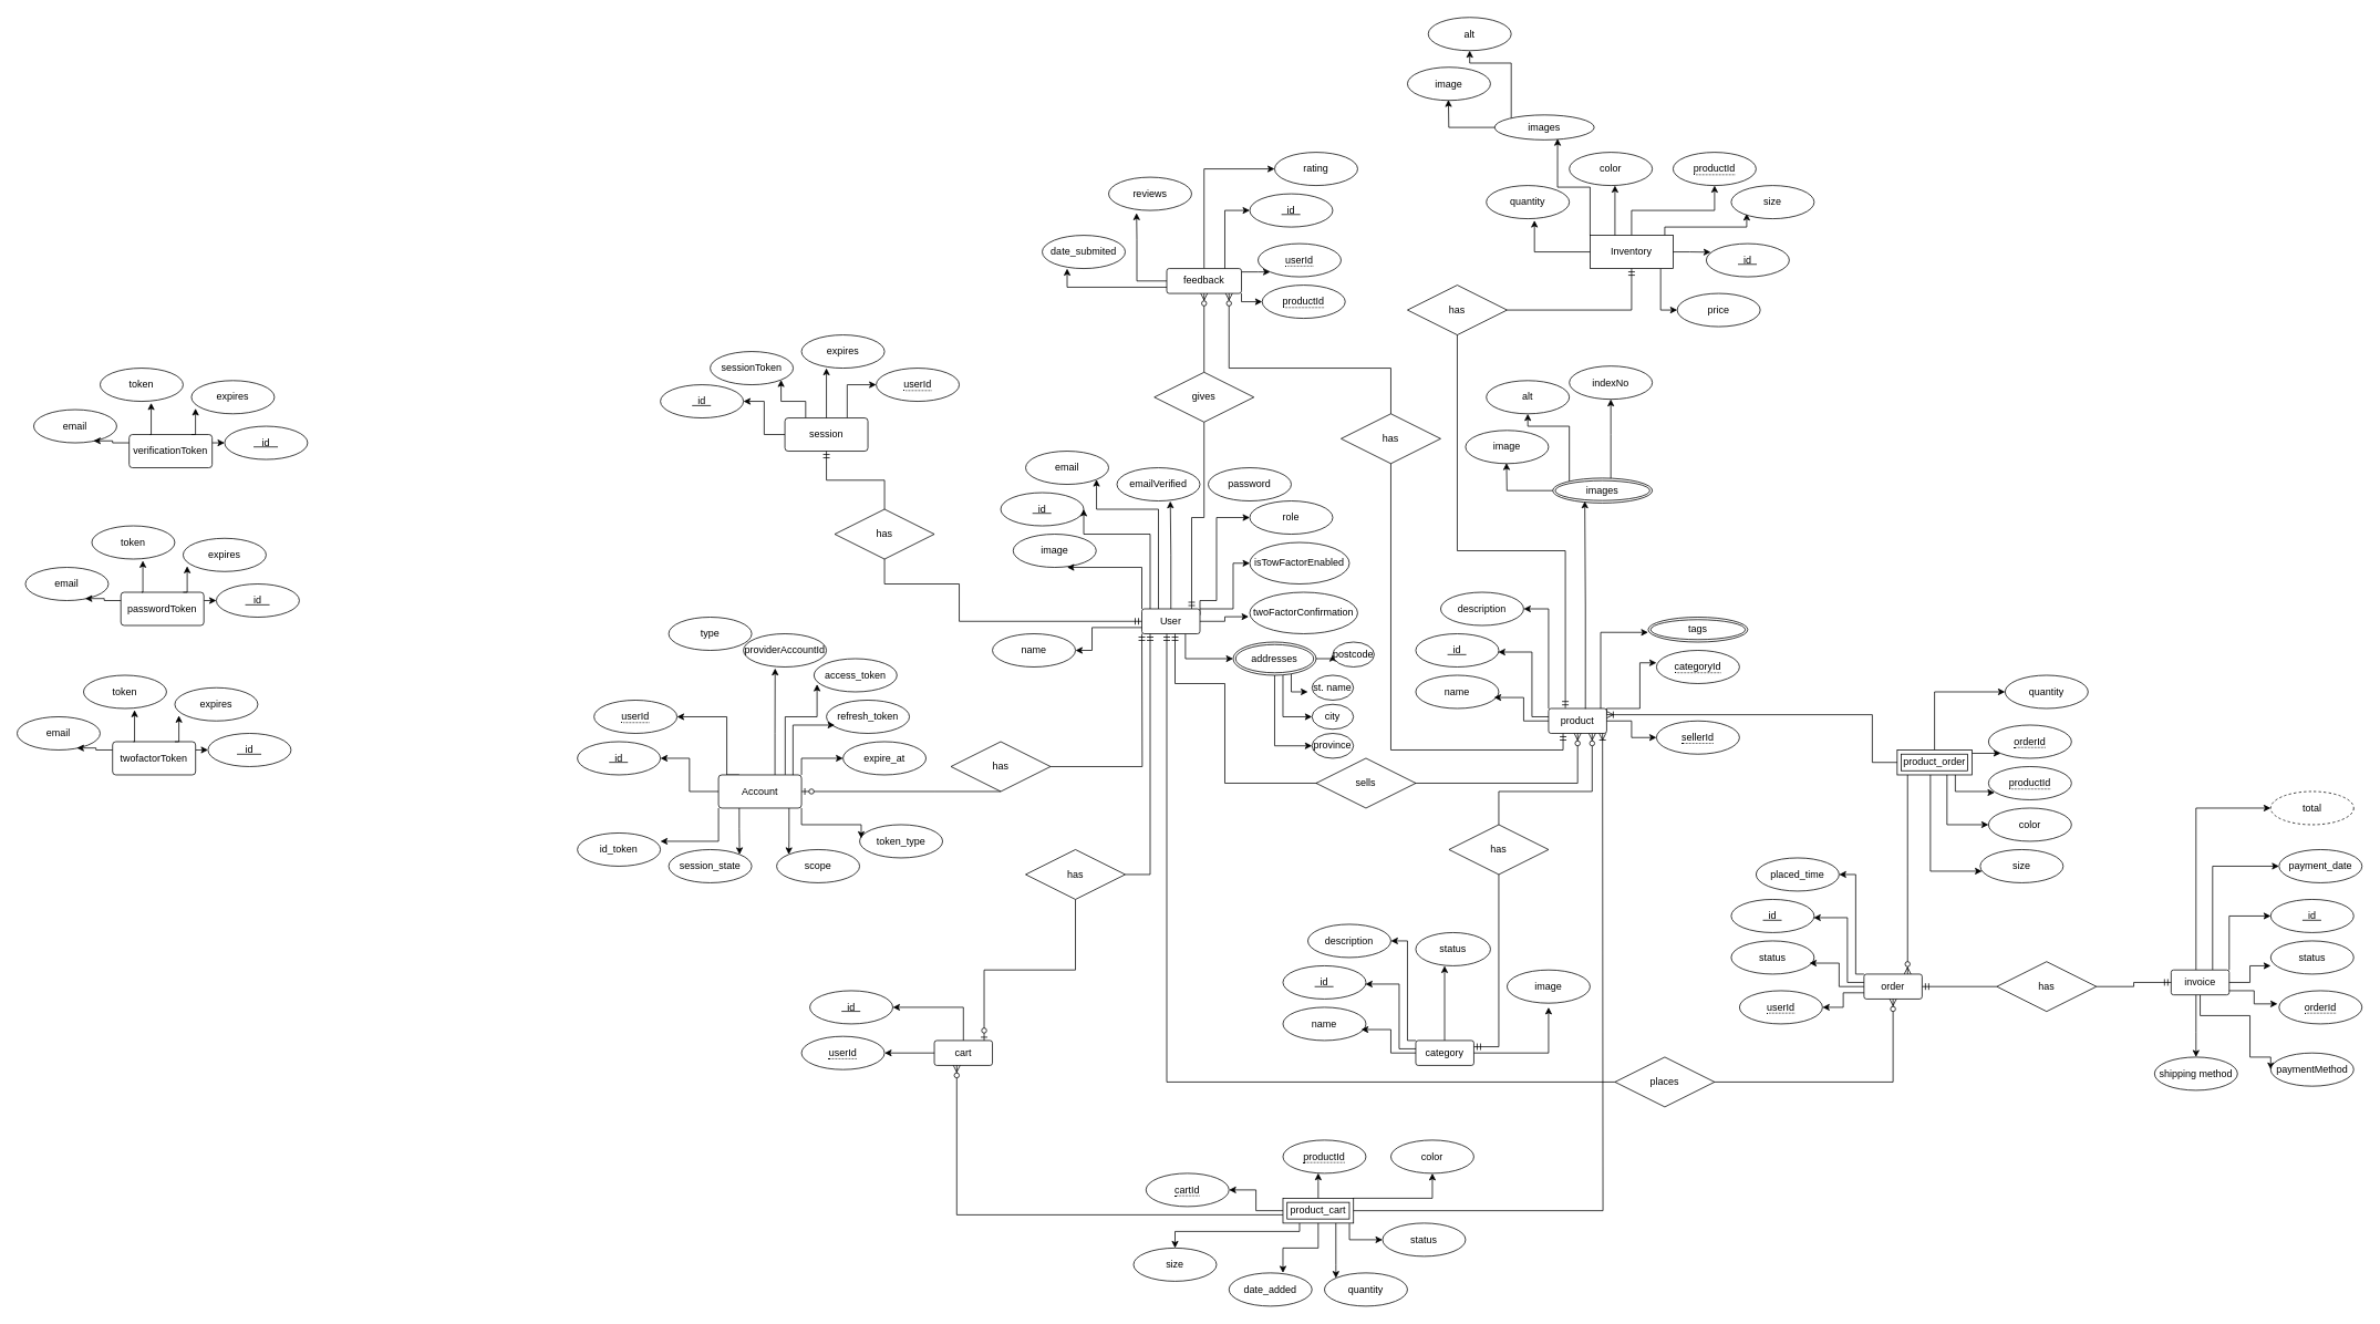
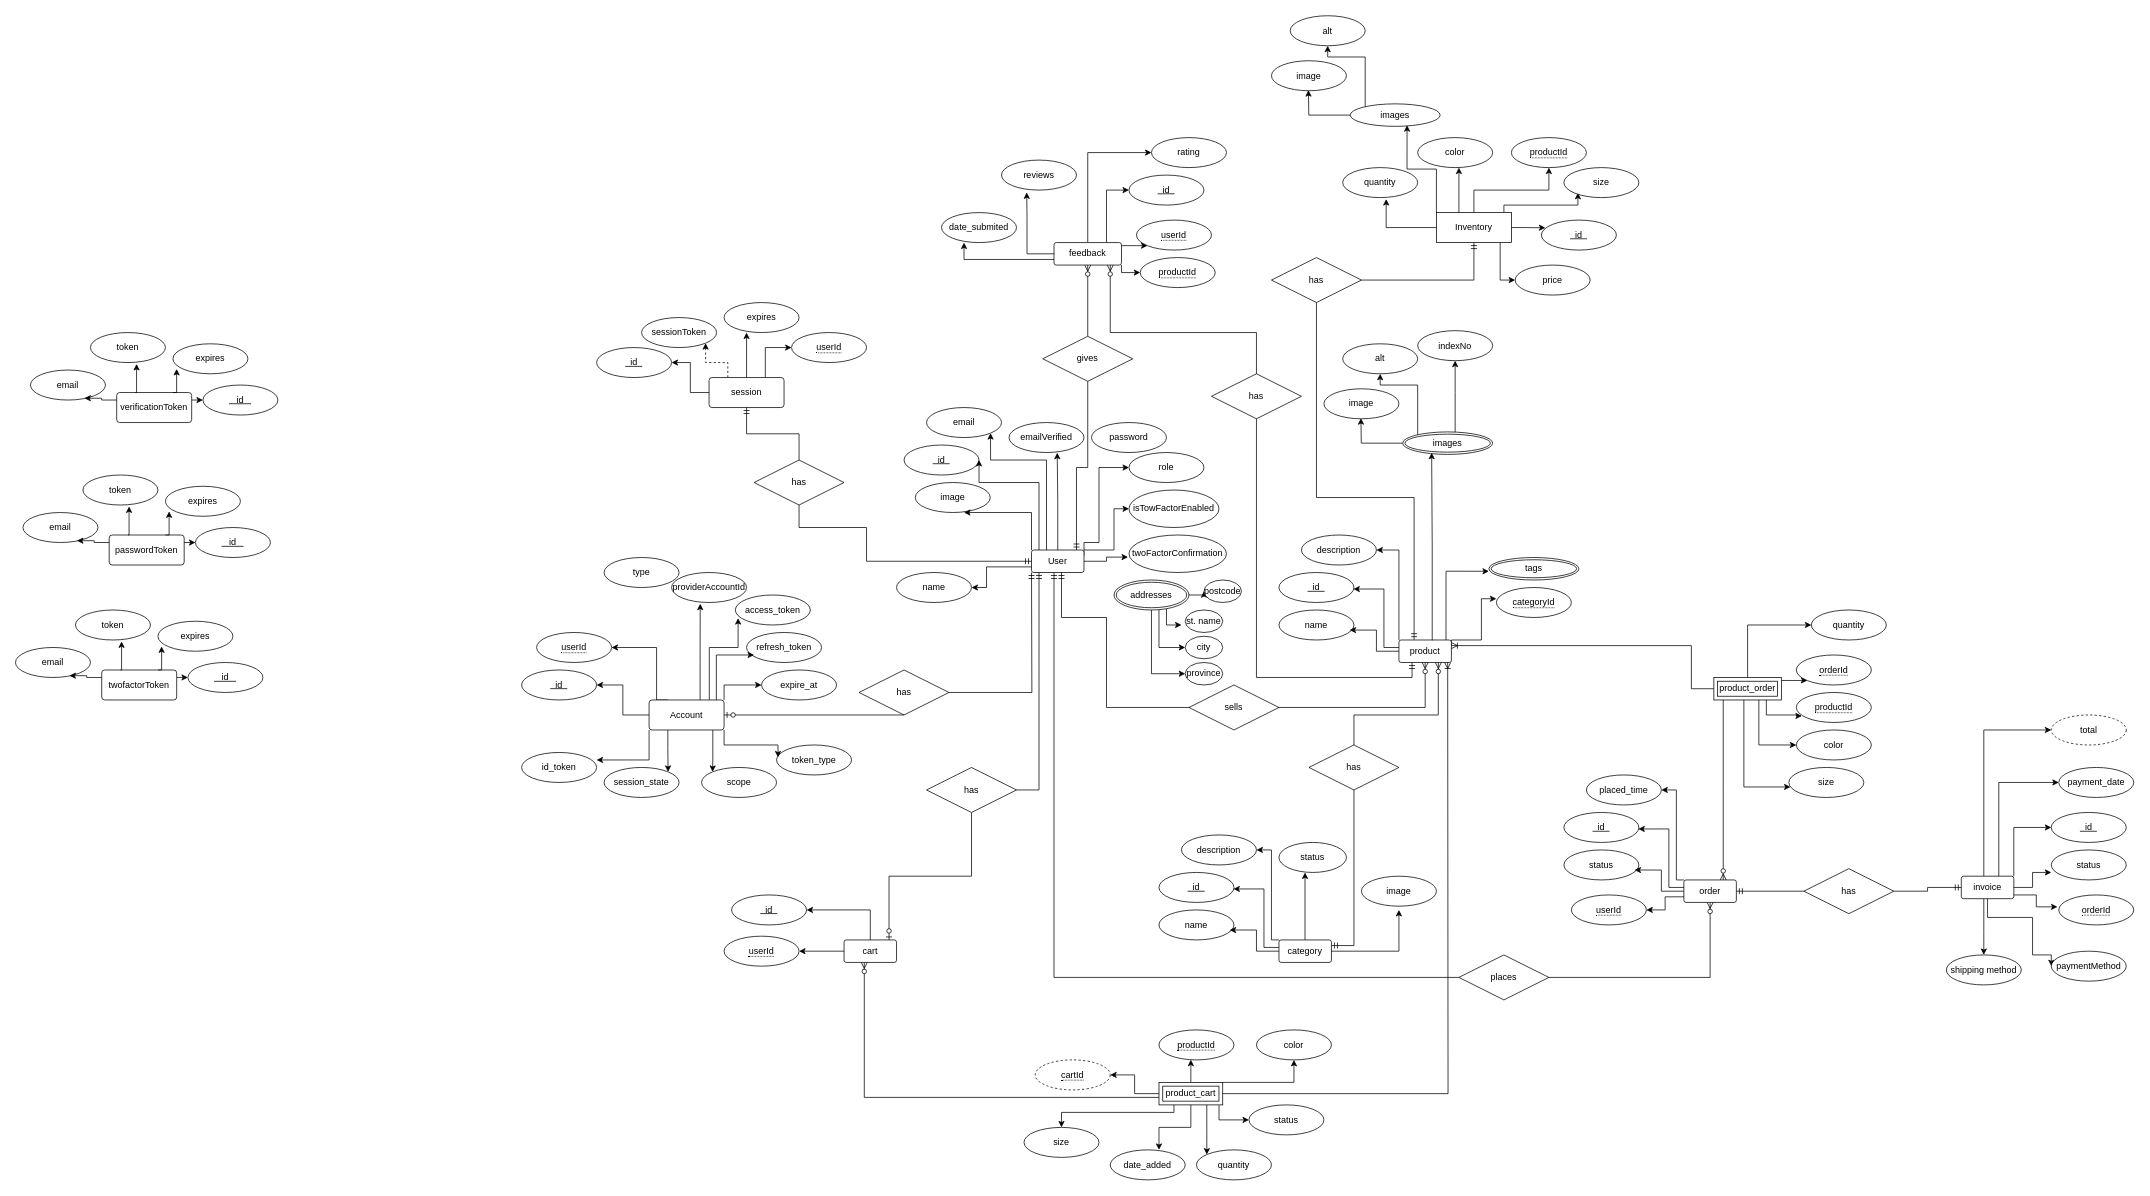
- <mxCell id="38" style="edgeStyle=orthogonalEdgeStyle;rounded=0;orthogonalLoop=1;jettySize=auto;html=1;exitX=0.25;exitY=0;exitDx=0;exitDy=0;entryX=1;entryY=1;entryDx=0;entryDy=0;" parent="1" source="40" target="41" edge="1"><mxGeometry relative="1" as="geometry" /></mxCell>
+ <mxCell id="38" style="edgeStyle=orthogonalEdgeStyle;rounded=0;orthogonalLoop=1;jettySize=auto;html=1;exitX=0.25;exitY=0;exitDx=0;exitDy=0;entryX=1;entryY=1;entryDx=0;entryDy=0;dashed=1;" parent="1" source="40" target="41" edge="1"><mxGeometry relative="1" as="geometry" /></mxCell>
- <mxCell id="5" style="edgeStyle=orthogonalEdgeStyle;rounded=0;orthogonalLoop=1;jettySize=auto;html=1;exitX=0.75;exitY=1;exitDx=0;exitDy=0;entryX=0;entryY=0.5;entryDx=0;entryDy=0;" parent="1" source="8" target="88" edge="1"><mxGeometry relative="1" as="geometry" /></mxCell>
- <mxCell id="82" style="edgeStyle=orthogonalEdgeStyle;rounded=0;orthogonalLoop=1;jettySize=auto;html=1;entryX=0;entryY=0.5;entryDx=0;entryDy=0;" parent="1" source="76" target="91" edge="1"><mxGeometry relative="1" as="geometry"><mxPoint x="1993.7" y="862.45" as="targetPoint" /></mxGeometry></mxCell>
- <mxCell id="91" value="&lt;span style=&quot;border-bottom: 1px dotted&quot;&gt;sellerId&lt;/span&gt;" style="ellipse;whiteSpace=wrap;html=1;align=center;" parent="1" vertex="1"><mxGeometry x="1995" y="868" width="100" height="40" as="geometry" /></mxCell>
- <mxCell id="174" value="&lt;span style=&quot;border-bottom: 1px dotted&quot;&gt;cartId&lt;/span&gt;" style="ellipse;whiteSpace=wrap;html=1;align=center;" parent="1" vertex="1"><mxGeometry x="1380" y="1413" width="100" height="40" as="geometry" /></mxCell>
+ <mxCell id="174" value="&lt;span style=&quot;border-bottom: 1px dotted&quot;&gt;cartId&lt;/span&gt;" style="ellipse;whiteSpace=wrap;html=1;align=center;dashed=1;" parent="1" vertex="1"><mxGeometry x="1380" y="1413" width="100" height="40" as="geometry" /></mxCell>
